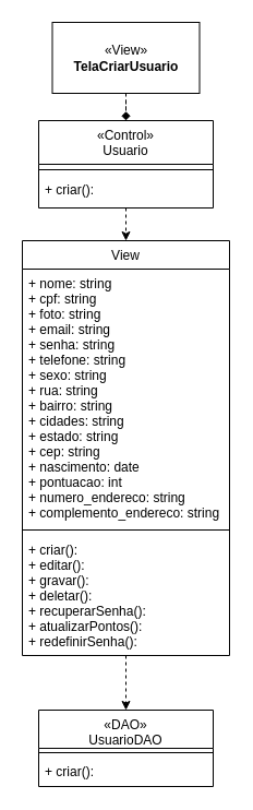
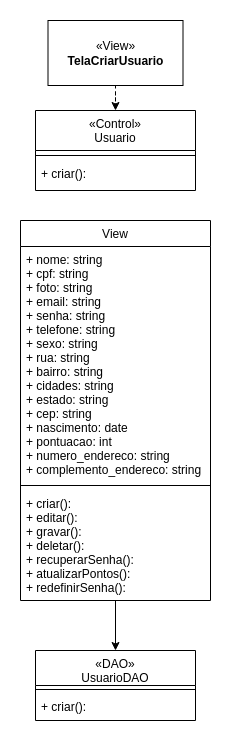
- <mxCell id="10" style="edgeStyle=orthogonalEdgeStyle;rounded=0;orthogonalLoop=1;jettySize=auto;html=1;entryX=0.5;entryY=0;entryDx=0;entryDy=0;dashed=1;endArrow=diamond;" parent="1" source="11" target="13" edge="1"><mxGeometry relative="1" as="geometry"><mxPoint x="170" y="85" as="targetPoint" /></mxGeometry></mxCell>
+ <mxCell id="10" style="edgeStyle=orthogonalEdgeStyle;rounded=0;orthogonalLoop=1;jettySize=auto;html=1;entryX=0.5;entryY=0;entryDx=0;entryDy=0;dashed=1;" parent="1" source="11" target="13" edge="1"><mxGeometry relative="1" as="geometry"><mxPoint x="170" y="85" as="targetPoint" /></mxGeometry></mxCell>
- <mxCell id="12" style="edgeStyle=orthogonalEdgeStyle;rounded=0;orthogonalLoop=1;jettySize=auto;html=1;exitX=0.5;exitY=1;exitDx=0;exitDy=0;dashed=1;entryX=0.5;entryY=0;entryDx=0;entryDy=0;" parent="1" source="13" target="3" edge="1"><mxGeometry relative="1" as="geometry"><mxPoint x="142.5" y="110" as="sourcePoint" /><mxPoint x="100" y="260" as="targetPoint" /></mxGeometry></mxCell>
- <mxCell id="2" style="edgeStyle=orthogonalEdgeStyle;rounded=0;orthogonalLoop=1;jettySize=auto;html=1;exitX=0.5;exitY=1;exitDx=0;exitDy=0;entryX=0.5;entryY=0;entryDx=0;entryDy=0;dashed=1;" parent="1" source="3" target="7" edge="1"><mxGeometry relative="1" as="geometry" /></mxCell>
+ <mxCell id="2" style="edgeStyle=orthogonalEdgeStyle;rounded=0;orthogonalLoop=1;jettySize=auto;html=1;exitX=0.5;exitY=1;exitDx=0;exitDy=0;entryX=0.5;entryY=0;entryDx=0;entryDy=0;dashed=0;" parent="1" source="3" target="7" edge="1"><mxGeometry relative="1" as="geometry" /></mxCell>
